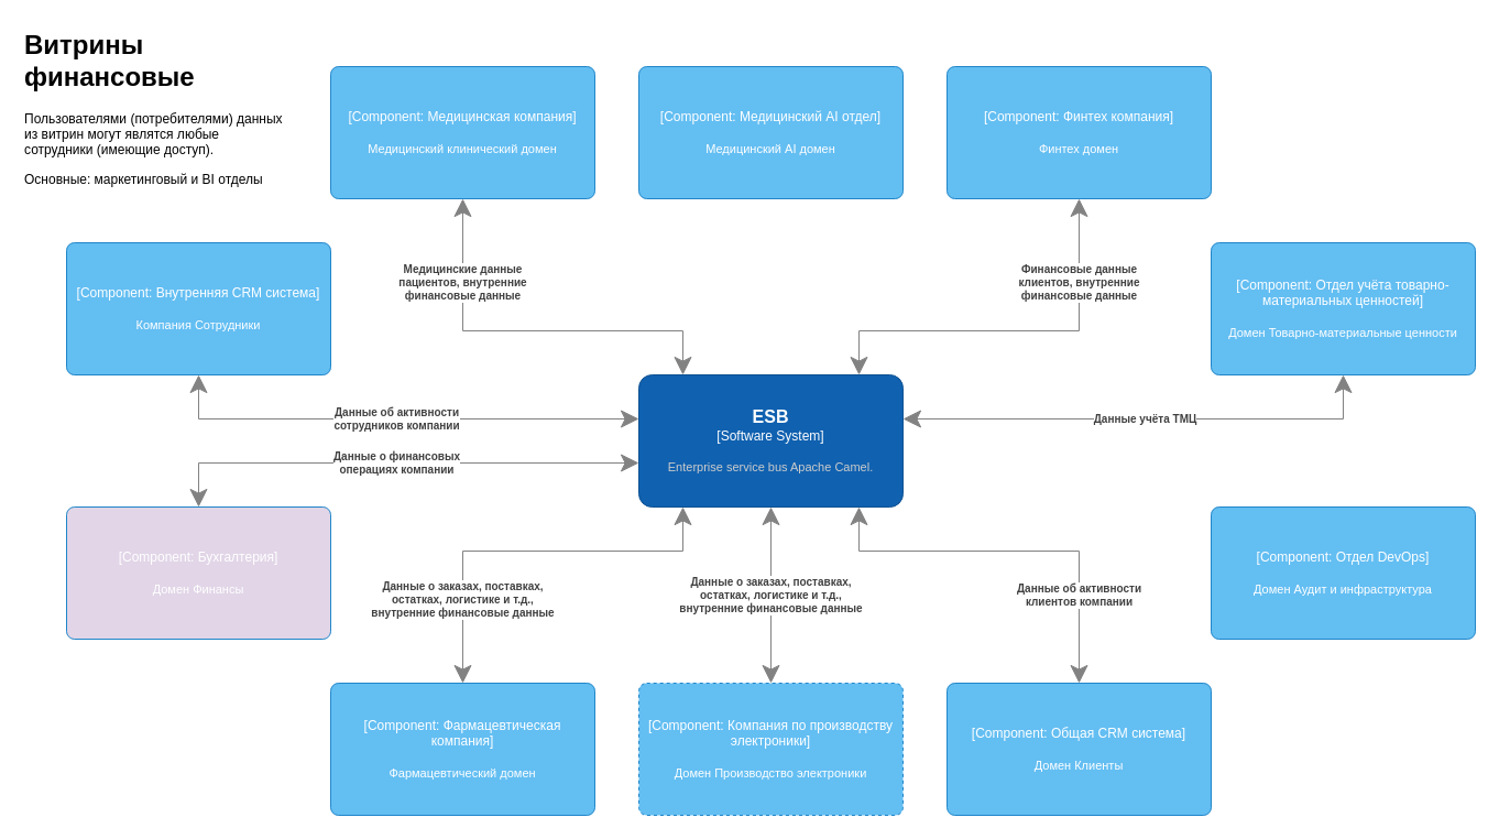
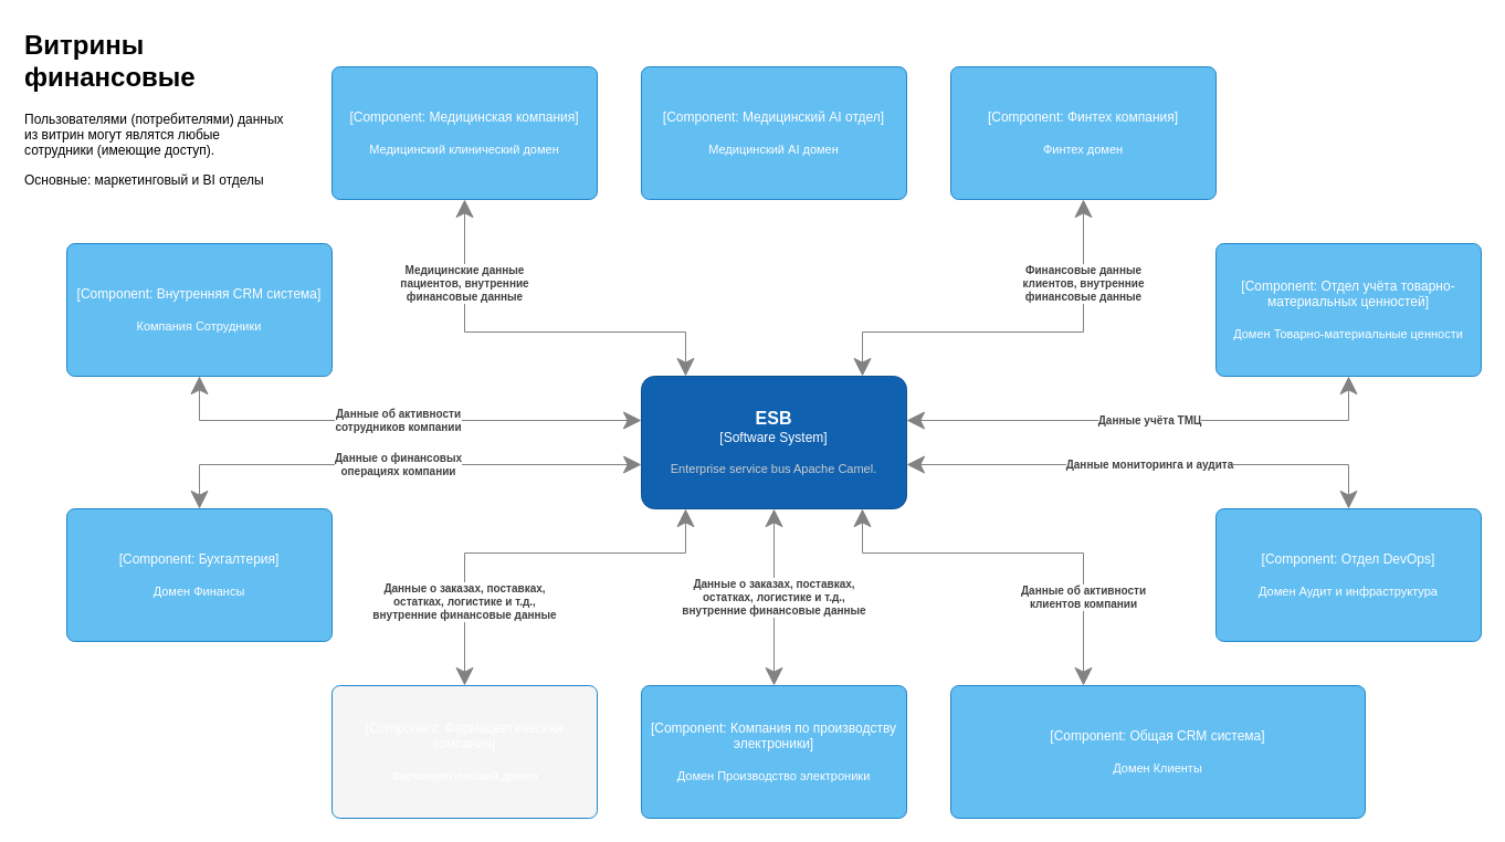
+ <mxCell id="21" value="&lt;div style=&quot;text-align: left&quot;&gt;&lt;div style=&quot;text-align: center&quot;&gt;&lt;b&gt;Данные мониторинга и аудита&lt;/b&gt;&lt;/div&gt;" style="startArrow=classic;endArrow=classic;html=1;fontSize=10;fontColor=#404040;strokeWidth=1;endFill=1;strokeColor=#828282;elbow=vertical;metaEdit=1;endSize=14;startSize=14;jumpStyle=arc;jumpSize=16;rounded=0;edgeStyle=orthogonalEdgeStyle;" edge="1" parent="1" source="3" target="20"><mxGeometry width="240" relative="1" as="geometry"><mxPoint x="830" y="390" as="sourcePoint" /><mxPoint x="1230" y="350" as="targetPoint" /><Array as="points"><mxPoint x="1220" y="420" /></Array></mxGeometry></mxCell>
- <mxCell id="16" value="&lt;font style=&quot;font-size: 16px&quot;&gt;&lt;b&gt;&lt;/b&gt;&lt;/font&gt;&lt;div&gt;[Component: Бухгалтерия]&lt;/div&gt;&lt;br&gt;&lt;div&gt;&lt;font style=&quot;font-size: 11px&quot;&gt;Домен Финансы&lt;/font&gt;&lt;/div&gt;" style="rounded=1;whiteSpace=wrap;html=1;labelBackgroundColor=none;fillColor=#e1d5e7;fontColor=#ffffff;align=center;arcSize=6;strokeColor=#2086C9;metaEdit=1;resizable=0;points=[[0.25,0,0],[0.5,0,0],[0.75,0,0],[1,0.25,0],[1,0.5,0],[1,0.75,0],[0.75,1,0],[0.5,1,0],[0.25,1,0],[0,0.75,0],[0,0.5,0],[0,0.25,0]];" vertex="1" parent="1"><mxGeometry x="60" y="460" width="240" height="120" as="geometry" /></mxCell>
+ <mxCell id="16" value="&lt;font style=&quot;font-size: 16px&quot;&gt;&lt;b&gt;&lt;/b&gt;&lt;/font&gt;&lt;div&gt;[Component: Бухгалтерия]&lt;/div&gt;&lt;br&gt;&lt;div&gt;&lt;font style=&quot;font-size: 11px&quot;&gt;Домен Финансы&lt;/font&gt;&lt;/div&gt;" style="rounded=1;whiteSpace=wrap;html=1;labelBackgroundColor=none;fillColor=#63BEF2;fontColor=#ffffff;align=center;arcSize=6;strokeColor=#2086C9;metaEdit=1;resizable=0;points=[[0.25,0,0],[0.5,0,0],[0.75,0,0],[1,0.25,0],[1,0.5,0],[1,0.75,0],[0.75,1,0],[0.5,1,0],[0.25,1,0],[0,0.75,0],[0,0.5,0],[0,0.25,0]];" vertex="1" parent="1"><mxGeometry x="60" y="460" width="240" height="120" as="geometry" /></mxCell>
- <mxCell id="8" value="&lt;font style=&quot;font-size: 16px&quot;&gt;&lt;b&gt;&lt;/b&gt;&lt;/font&gt;&lt;div&gt;[Component: Фармацевтическая компания]&lt;/div&gt;&lt;br&gt;&lt;div&gt;&lt;font style=&quot;font-size: 11px&quot;&gt;Фармацевтический домен&lt;/font&gt;&lt;/div&gt;" style="rounded=1;whiteSpace=wrap;html=1;labelBackgroundColor=none;fillColor=#63BEF2;fontColor=#ffffff;align=center;arcSize=6;strokeColor=#2086C9;metaEdit=1;resizable=0;points=[[0.25,0,0],[0.5,0,0],[0.75,0,0],[1,0.25,0],[1,0.5,0],[1,0.75,0],[0.75,1,0],[0.5,1,0],[0.25,1,0],[0,0.75,0],[0,0.5,0],[0,0.25,0]];" vertex="1" parent="1"><mxGeometry x="300" y="620" width="240" height="120" as="geometry" /></mxCell>
+ <mxCell id="8" value="&lt;font style=&quot;font-size: 16px&quot;&gt;&lt;b&gt;&lt;/b&gt;&lt;/font&gt;&lt;div&gt;[Component: Фармацевтическая компания]&lt;/div&gt;&lt;br&gt;&lt;div&gt;&lt;font style=&quot;font-size: 11px&quot;&gt;Фармацевтический домен&lt;/font&gt;&lt;/div&gt;" style="rounded=1;whiteSpace=wrap;html=1;labelBackgroundColor=none;fillColor=#f5f5f5;fontColor=#ffffff;align=center;arcSize=6;strokeColor=#2086C9;metaEdit=1;resizable=0;points=[[0.25,0,0],[0.5,0,0],[0.75,0,0],[1,0.25,0],[1,0.5,0],[1,0.75,0],[0.75,1,0],[0.5,1,0],[0.25,1,0],[0,0.75,0],[0,0.5,0],[0,0.25,0]];" vertex="1" parent="1"><mxGeometry x="300" y="620" width="240" height="120" as="geometry" /></mxCell>
- <mxCell id="10" value="&lt;font style=&quot;font-size: 16px&quot;&gt;&lt;b&gt;&lt;/b&gt;&lt;/font&gt;&lt;div&gt;[Component: Компания по производству электроники]&lt;/div&gt;&lt;br&gt;&lt;div&gt;&lt;font style=&quot;font-size: 11px&quot;&gt;Домен Производство электроники&lt;/font&gt;&lt;/div&gt;" style="rounded=1;whiteSpace=wrap;html=1;labelBackgroundColor=none;fillColor=#63BEF2;fontColor=#ffffff;align=center;arcSize=6;strokeColor=#2086C9;metaEdit=1;resizable=0;points=[[0.25,0,0],[0.5,0,0],[0.75,0,0],[1,0.25,0],[1,0.5,0],[1,0.75,0],[0.75,1,0],[0.5,1,0],[0.25,1,0],[0,0.75,0],[0,0.5,0],[0,0.25,0]];dashed=1;" vertex="1" parent="1"><mxGeometry x="580" y="620" width="240" height="120" as="geometry" /></mxCell>
+ <mxCell id="10" value="&lt;font style=&quot;font-size: 16px&quot;&gt;&lt;b&gt;&lt;/b&gt;&lt;/font&gt;&lt;div&gt;[Component: Компания по производству электроники]&lt;/div&gt;&lt;br&gt;&lt;div&gt;&lt;font style=&quot;font-size: 11px&quot;&gt;Домен Производство электроники&lt;/font&gt;&lt;/div&gt;" style="rounded=1;whiteSpace=wrap;html=1;labelBackgroundColor=none;fillColor=#63BEF2;fontColor=#ffffff;align=center;arcSize=6;strokeColor=#2086C9;metaEdit=1;resizable=0;points=[[0.25,0,0],[0.5,0,0],[0.75,0,0],[1,0.25,0],[1,0.5,0],[1,0.75,0],[0.75,1,0],[0.5,1,0],[0.25,1,0],[0,0.75,0],[0,0.5,0],[0,0.25,0]];" vertex="1" parent="1"><mxGeometry x="580" y="620" width="240" height="120" as="geometry" /></mxCell>
- <mxCell id="12" value="&lt;font style=&quot;font-size: 16px&quot;&gt;&lt;b&gt;&lt;/b&gt;&lt;/font&gt;&lt;div&gt;[Component: Общая CRM система]&lt;/div&gt;&lt;br&gt;&lt;div&gt;&lt;font style=&quot;font-size: 11px&quot;&gt;Домен Клиенты&lt;/font&gt;&lt;/div&gt;" style="rounded=1;whiteSpace=wrap;html=1;labelBackgroundColor=none;fillColor=#63BEF2;fontColor=#ffffff;align=center;arcSize=6;strokeColor=#2086C9;metaEdit=1;resizable=0;points=[[0.25,0,0],[0.5,0,0],[0.75,0,0],[1,0.25,0],[1,0.5,0],[1,0.75,0],[0.75,1,0],[0.5,1,0],[0.25,1,0],[0,0.75,0],[0,0.5,0],[0,0.25,0]];" vertex="1" parent="1"><mxGeometry x="860" y="620" width="240" height="120" as="geometry" /></mxCell>
+ <mxCell id="12" value="&lt;font style=&quot;font-size: 16px&quot;&gt;&lt;b&gt;&lt;/b&gt;&lt;/font&gt;&lt;div&gt;[Component: Общая CRM система]&lt;/div&gt;&lt;br&gt;&lt;div&gt;&lt;font style=&quot;font-size: 11px&quot;&gt;Домен Клиенты&lt;/font&gt;&lt;/div&gt;" style="rounded=1;whiteSpace=wrap;html=1;labelBackgroundColor=none;fillColor=#63BEF2;fontColor=#ffffff;align=center;arcSize=6;strokeColor=#2086C9;metaEdit=1;resizable=0;points=[[0.25,0,0],[0.5,0,0],[0.75,0,0],[1,0.25,0],[1,0.5,0],[1,0.75,0],[0.75,1,0],[0.5,1,0],[0.25,1,0],[0,0.75,0],[0,0.5,0],[0,0.25,0]];" vertex="1" parent="1"><mxGeometry x="860" y="620" width="375" height="120" as="geometry" /></mxCell>
